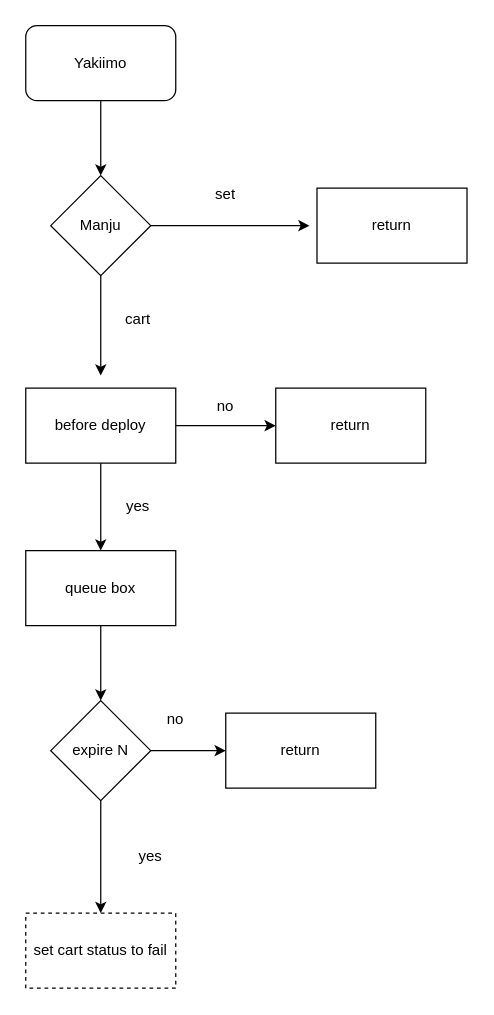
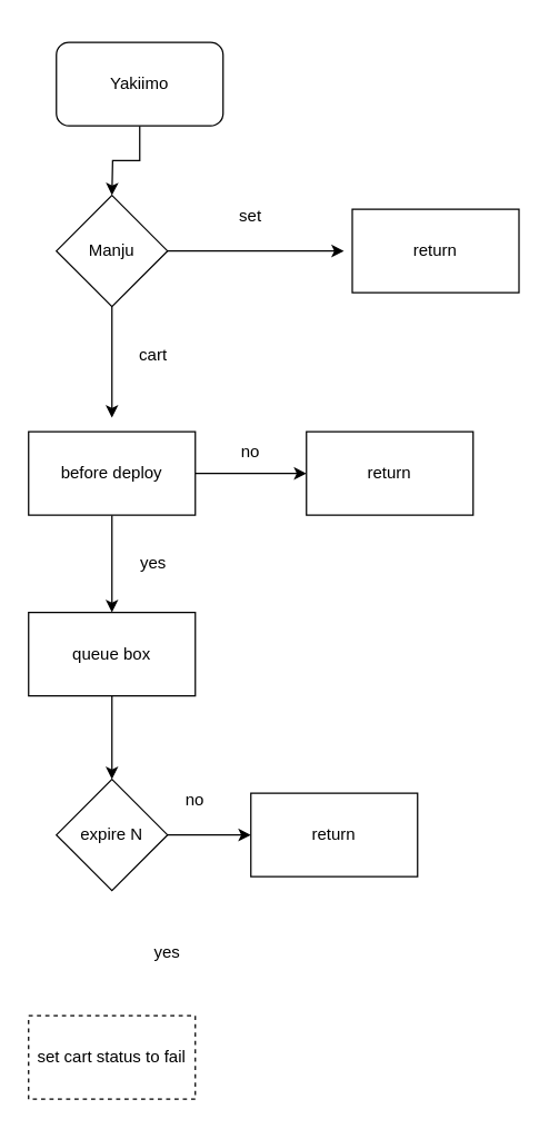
- <mxCell id="3" value="Yakiimo" style="rounded=1;whiteSpace=wrap;html=1;" vertex="1" parent="1"><mxGeometry x="20" y="20" width="120" height="60" as="geometry" /></mxCell>
+ <mxCell id="3" value="Yakiimo" style="rounded=1;whiteSpace=wrap;html=1;" vertex="1" parent="1"><mxGeometry x="40" y="30" width="120" height="60" as="geometry" /></mxCell>
- <mxCell id="19" value="" style="edgeStyle=orthogonalEdgeStyle;rounded=0;orthogonalLoop=1;jettySize=auto;html=1;" edge="1" parent="1" source="20" target="23"><mxGeometry relative="1" as="geometry" /></mxCell>
